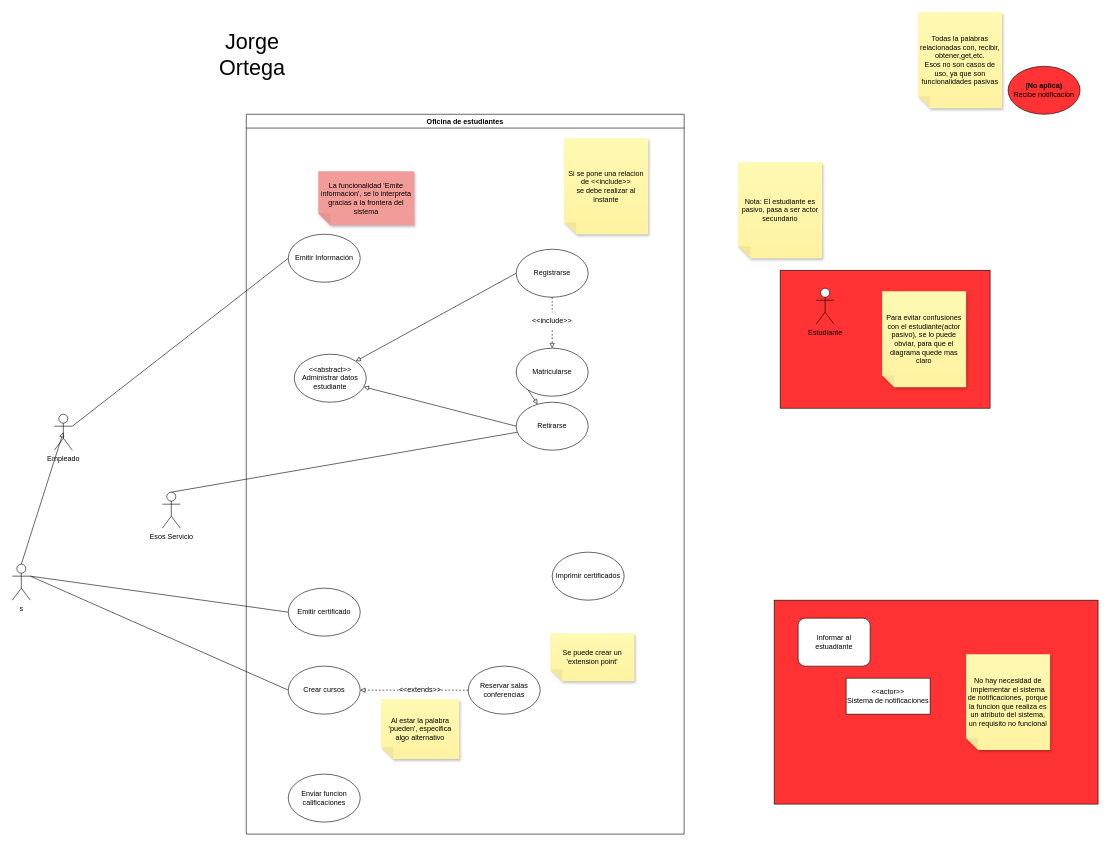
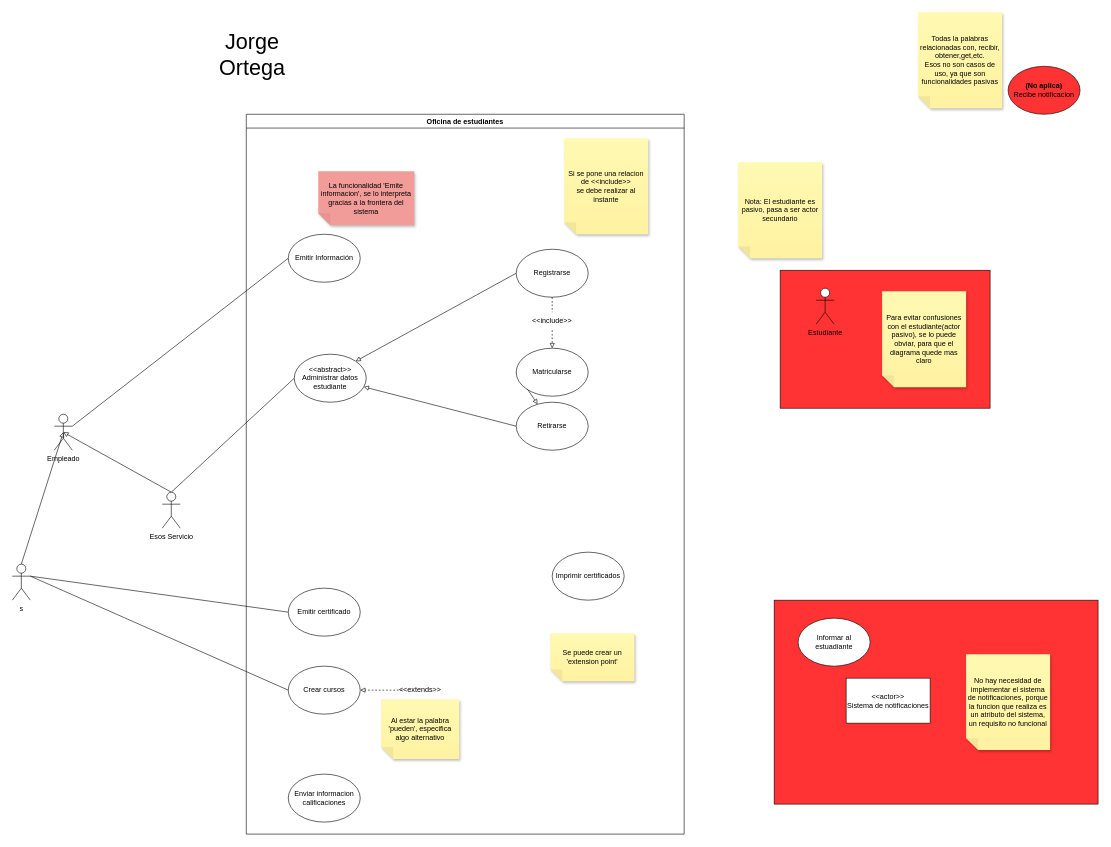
- <mxCell id="2" style="edgeStyle=none;rounded=0;orthogonalLoop=1;jettySize=auto;html=1;exitX=0.5;exitY=0;exitDx=0;exitDy=0;exitPerimeter=0;endArrow=none;endFill=0;" edge="1" parent="1" source="10" target="17"><mxGeometry relative="1" as="geometry" /></mxCell>
+ <mxCell id="2" style="edgeStyle=none;rounded=0;orthogonalLoop=1;jettySize=auto;html=1;exitX=0.5;exitY=0;exitDx=0;exitDy=0;exitPerimeter=0;entryX=0;entryY=0.5;entryDx=0;entryDy=0;endArrow=none;endFill=0;" edge="1" parent="1" source="10" target="14"><mxGeometry relative="1" as="geometry" /></mxCell>
+ <mxCell id="9" style="edgeStyle=none;rounded=0;orthogonalLoop=1;jettySize=auto;html=1;exitX=0.5;exitY=0;exitDx=0;exitDy=0;exitPerimeter=0;entryX=0.5;entryY=0.5;entryDx=0;entryDy=0;entryPerimeter=0;startArrow=none;startFill=0;endArrow=block;endFill=0;" edge="1" parent="1" source="10" target="4"><mxGeometry relative="1" as="geometry" /></mxCell>
- <mxCell id="29" value="Informar al estuadiante" style="whiteSpace=wrap;html=1;rounded=1;" vertex="1" parent="1"><mxGeometry x="1330" y="1030" width="120" height="80" as="geometry" /></mxCell>
+ <mxCell id="29" value="Informar al estuadiante" style="ellipse;whiteSpace=wrap;html=1;" vertex="1" parent="1"><mxGeometry x="1330" y="1030" width="120" height="80" as="geometry" /></mxCell>
- <mxCell id="40" value="" style="edgeStyle=none;rounded=0;orthogonalLoop=1;jettySize=auto;html=1;exitX=0;exitY=0.5;exitDx=0;exitDy=0;entryX=1;entryY=0.5;entryDx=0;entryDy=0;startArrow=none;startFill=0;endArrow=none;endFill=0;dashed=1;" edge="1" parent="1" source="21" target="39"><mxGeometry relative="1" as="geometry"><mxPoint x="780" y="1110" as="sourcePoint" /><mxPoint x="600" y="1110" as="targetPoint" /></mxGeometry></mxCell>
- <mxCell id="21" value="Reservar salas conferencias" style="ellipse;whiteSpace=wrap;html=1;" vertex="1" parent="1"><mxGeometry x="780" y="1110" width="120" height="80" as="geometry" /></mxCell>
- <mxCell id="30" value="&amp;lt;&amp;lt;actor&amp;gt;&amp;gt;&lt;br&gt;Sistema de notificaciones" style="rounded=0;whiteSpace=wrap;html=1;" vertex="1" parent="1"><mxGeometry x="1410" y="1130" width="140" height="60" as="geometry" /></mxCell>
+ <mxCell id="30" value="&amp;lt;&amp;lt;actor&amp;gt;&amp;gt;&lt;br&gt;Sistema de notificaciones" style="rounded=0;whiteSpace=wrap;html=1;" vertex="1" parent="1"><mxGeometry x="1410" y="1130" width="140" height="75" as="geometry" /></mxCell>
- <mxCell id="24" value="Enviar funcion calificaciones" style="ellipse;whiteSpace=wrap;html=1;" vertex="1" parent="1"><mxGeometry x="480" y="1290" width="120" height="80" as="geometry" /></mxCell>
+ <mxCell id="24" value="Enviar informacion calificaciones" style="ellipse;whiteSpace=wrap;html=1;" vertex="1" parent="1"><mxGeometry x="480" y="1290" width="120" height="80" as="geometry" /></mxCell>
